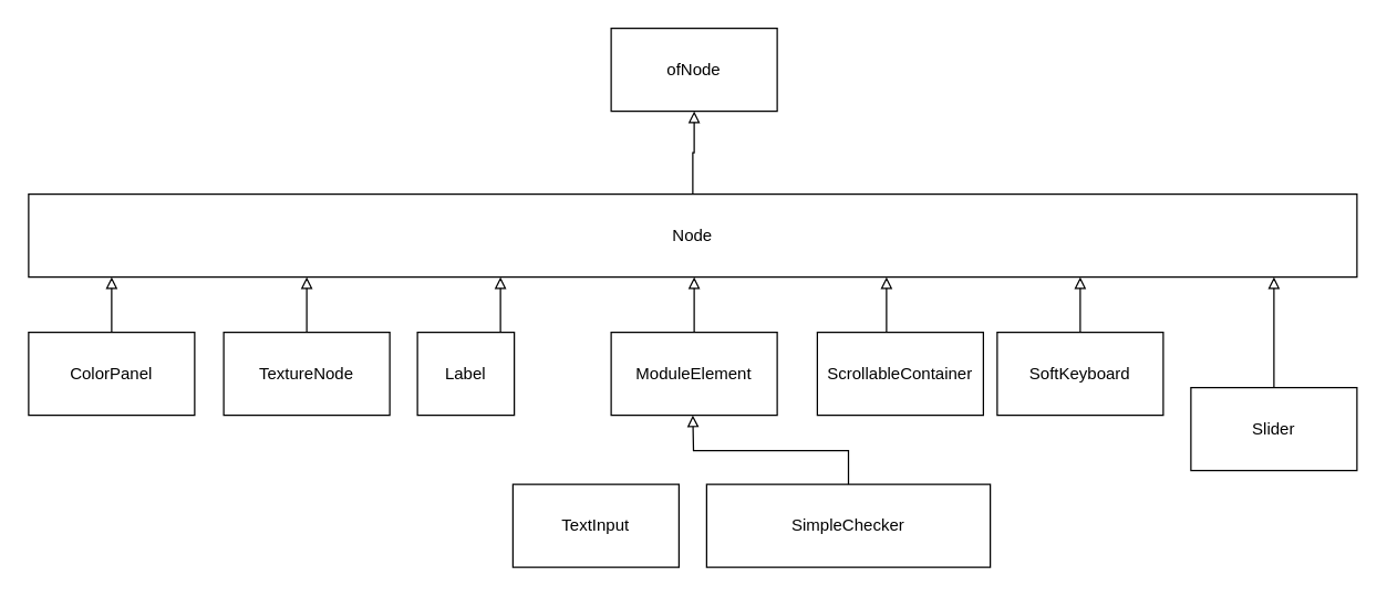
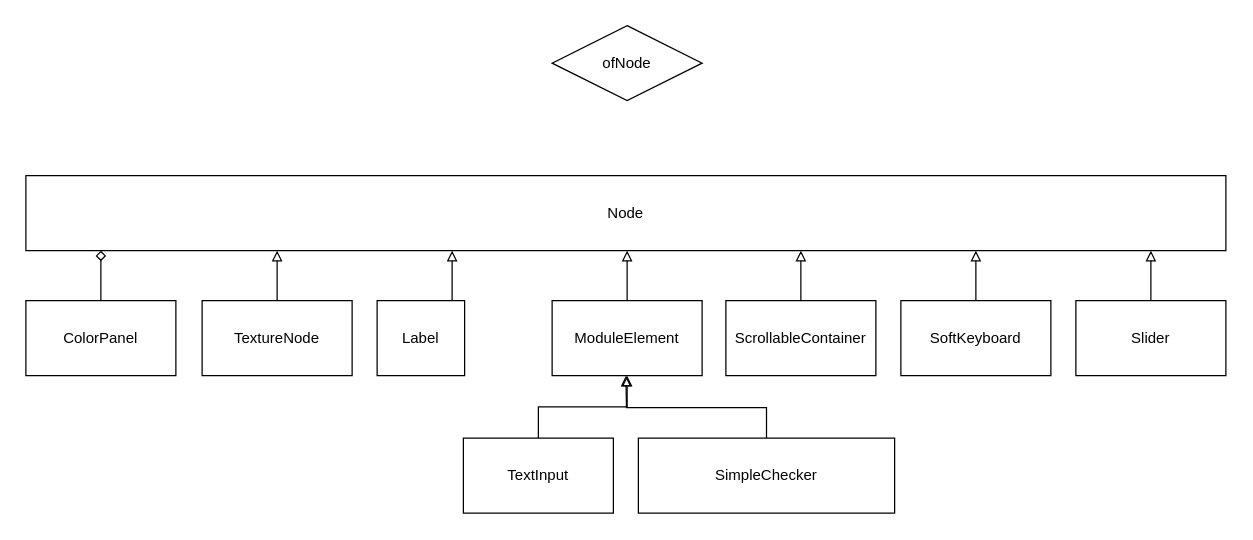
- <mxCell id="3" value="ofNode" style="rounded=0;whiteSpace=wrap;html=1;" vertex="1" parent="1"><mxGeometry x="441" y="20" width="120" height="60" as="geometry" /></mxCell>
+ <mxCell id="3" value="ofNode" style="rhombus;whiteSpace=wrap;html=1;" vertex="1" parent="1"><mxGeometry x="441" y="20" width="120" height="60" as="geometry" /></mxCell>
- <mxCell id="2" value="" style="edgeStyle=orthogonalEdgeStyle;rounded=0;orthogonalLoop=1;jettySize=auto;html=1;endArrow=none;endFill=0;startArrow=block;startFill=0;" edge="1" parent="1" source="3" target="4"><mxGeometry relative="1" as="geometry" /></mxCell>
- <mxCell id="5" value="" style="edgeStyle=orthogonalEdgeStyle;rounded=0;orthogonalLoop=1;jettySize=auto;html=1;startArrow=none;startFill=0;endArrow=block;endFill=0;" edge="1" parent="1" source="6" target="4"><mxGeometry relative="1" as="geometry"><Array as="points"><mxPoint x="80" y="210" /><mxPoint x="80" y="210" /></Array></mxGeometry></mxCell>
+ <mxCell id="5" value="" style="edgeStyle=orthogonalEdgeStyle;rounded=0;orthogonalLoop=1;jettySize=auto;html=1;startArrow=none;startFill=0;endArrow=diamond;endFill=0;" edge="1" parent="1" source="6" target="4"><mxGeometry relative="1" as="geometry"><Array as="points"><mxPoint x="80" y="210" /><mxPoint x="80" y="210" /></Array></mxGeometry></mxCell>
- <mxCell id="18" value="ScrollableContainer" style="rounded=0;whiteSpace=wrap;html=1;" vertex="1" parent="1"><mxGeometry x="590" y="240" width="120" height="60" as="geometry" /></mxCell>
+ <mxCell id="18" value="ScrollableContainer" style="rounded=0;whiteSpace=wrap;html=1;" vertex="1" parent="1"><mxGeometry x="580" y="240" width="120" height="60" as="geometry" /></mxCell>
- <mxCell id="22" value="Slider" style="rounded=0;whiteSpace=wrap;html=1;" vertex="1" parent="1"><mxGeometry x="860" y="280" width="120" height="60" as="geometry" /></mxCell>
+ <mxCell id="22" value="Slider" style="rounded=0;whiteSpace=wrap;html=1;" vertex="1" parent="1"><mxGeometry x="860" y="240" width="120" height="60" as="geometry" /></mxCell>
+ <mxCell id="13" style="edgeStyle=orthogonalEdgeStyle;rounded=0;orthogonalLoop=1;jettySize=auto;html=1;entryX=0.5;entryY=1;entryDx=0;entryDy=0;startArrow=none;startFill=0;endArrow=block;endFill=0;" edge="1" parent="1" source="14" target="12"><mxGeometry relative="1" as="geometry" /></mxCell>
